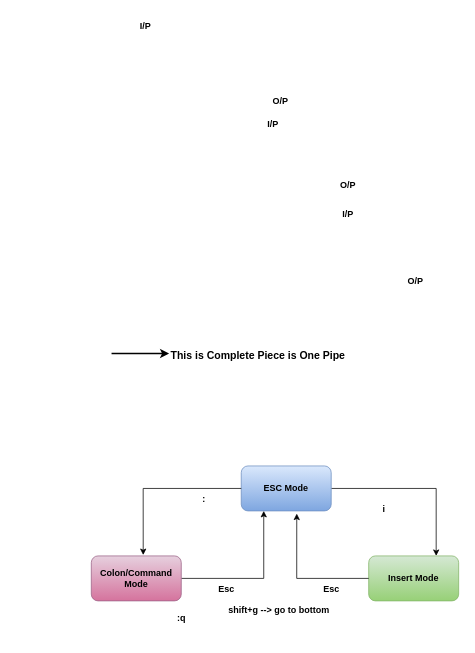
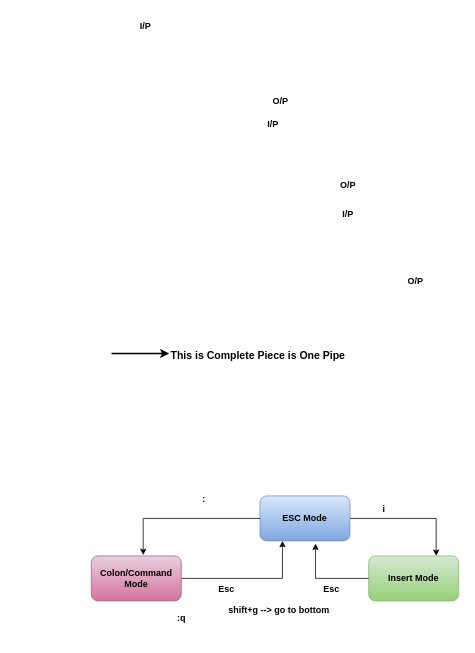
- <mxCell id="14" value="&lt;b&gt;ESC Mode&lt;/b&gt;" style="rounded=1;whiteSpace=wrap;html=1;fillColor=#dae8fc;gradientColor=#7ea6e0;strokeColor=#6c8ebf;" parent="12" vertex="1"><mxGeometry x="200" width="120" height="60" as="geometry" /></mxCell>
+ <mxCell id="14" value="&lt;b&gt;ESC Mode&lt;/b&gt;" style="rounded=1;whiteSpace=wrap;html=1;fillColor=#dae8fc;gradientColor=#7ea6e0;strokeColor=#6c8ebf;" parent="12" vertex="1"><mxGeometry x="225" y="40" width="120" height="60" as="geometry" /></mxCell>
